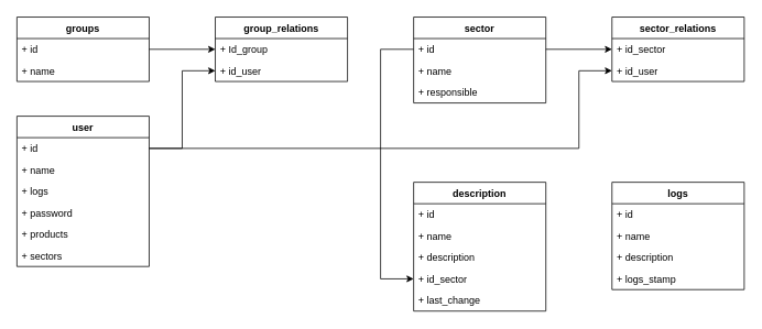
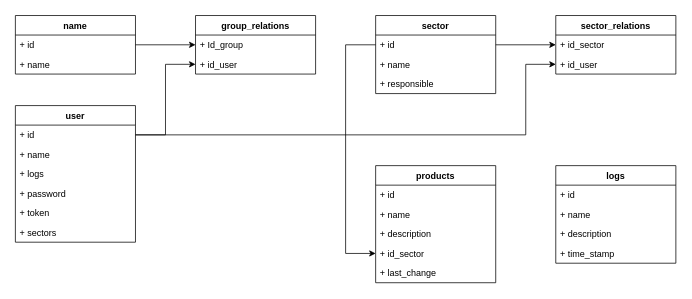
- <mxCell id="2" value="groups" style="swimlane;fontStyle=1;align=center;verticalAlign=top;childLayout=stackLayout;horizontal=1;startSize=26;horizontalStack=0;resizeParent=1;resizeParentMax=0;resizeLast=0;collapsible=1;marginBottom=0;" vertex="1" parent="1"><mxGeometry x="20" y="20" width="160" height="78" as="geometry" /></mxCell>
+ <mxCell id="2" value="name" style="swimlane;fontStyle=1;align=center;verticalAlign=top;childLayout=stackLayout;horizontal=1;startSize=26;horizontalStack=0;resizeParent=1;resizeParentMax=0;resizeLast=0;collapsible=1;marginBottom=0;" vertex="1" parent="1"><mxGeometry x="20" y="20" width="160" height="78" as="geometry" /></mxCell>
- <mxCell id="26" value="description" style="swimlane;fontStyle=1;align=center;verticalAlign=top;childLayout=stackLayout;horizontal=1;startSize=26;horizontalStack=0;resizeParent=1;resizeParentMax=0;resizeLast=0;collapsible=1;marginBottom=0;" vertex="1" parent="1"><mxGeometry x="500" y="220" width="160" height="156" as="geometry" /></mxCell>
+ <mxCell id="26" value="products" style="swimlane;fontStyle=1;align=center;verticalAlign=top;childLayout=stackLayout;horizontal=1;startSize=26;horizontalStack=0;resizeParent=1;resizeParentMax=0;resizeLast=0;collapsible=1;marginBottom=0;" vertex="1" parent="1"><mxGeometry x="500" y="220" width="160" height="156" as="geometry" /></mxCell>
- <mxCell id="13" value="+ products" style="text;strokeColor=none;fillColor=none;align=left;verticalAlign=top;spacingLeft=4;spacingRight=4;overflow=hidden;rotatable=0;points=[[0,0.5],[1,0.5]];portConstraint=eastwest;" vertex="1" parent="8"><mxGeometry y="130" width="160" height="26" as="geometry" /></mxCell>
+ <mxCell id="13" value="+ token" style="text;strokeColor=none;fillColor=none;align=left;verticalAlign=top;spacingLeft=4;spacingRight=4;overflow=hidden;rotatable=0;points=[[0,0.5],[1,0.5]];portConstraint=eastwest;" vertex="1" parent="8"><mxGeometry y="130" width="160" height="26" as="geometry" /></mxCell>
- <mxCell id="37" value="+ logs_stamp" style="text;strokeColor=none;fillColor=none;align=left;verticalAlign=top;spacingLeft=4;spacingRight=4;overflow=hidden;rotatable=0;points=[[0,0.5],[1,0.5]];portConstraint=eastwest;" vertex="1" parent="33"><mxGeometry y="104" width="160" height="26" as="geometry" /></mxCell>
+ <mxCell id="37" value="+ time_stamp" style="text;strokeColor=none;fillColor=none;align=left;verticalAlign=top;spacingLeft=4;spacingRight=4;overflow=hidden;rotatable=0;points=[[0,0.5],[1,0.5]];portConstraint=eastwest;" vertex="1" parent="33"><mxGeometry y="104" width="160" height="26" as="geometry" /></mxCell>
